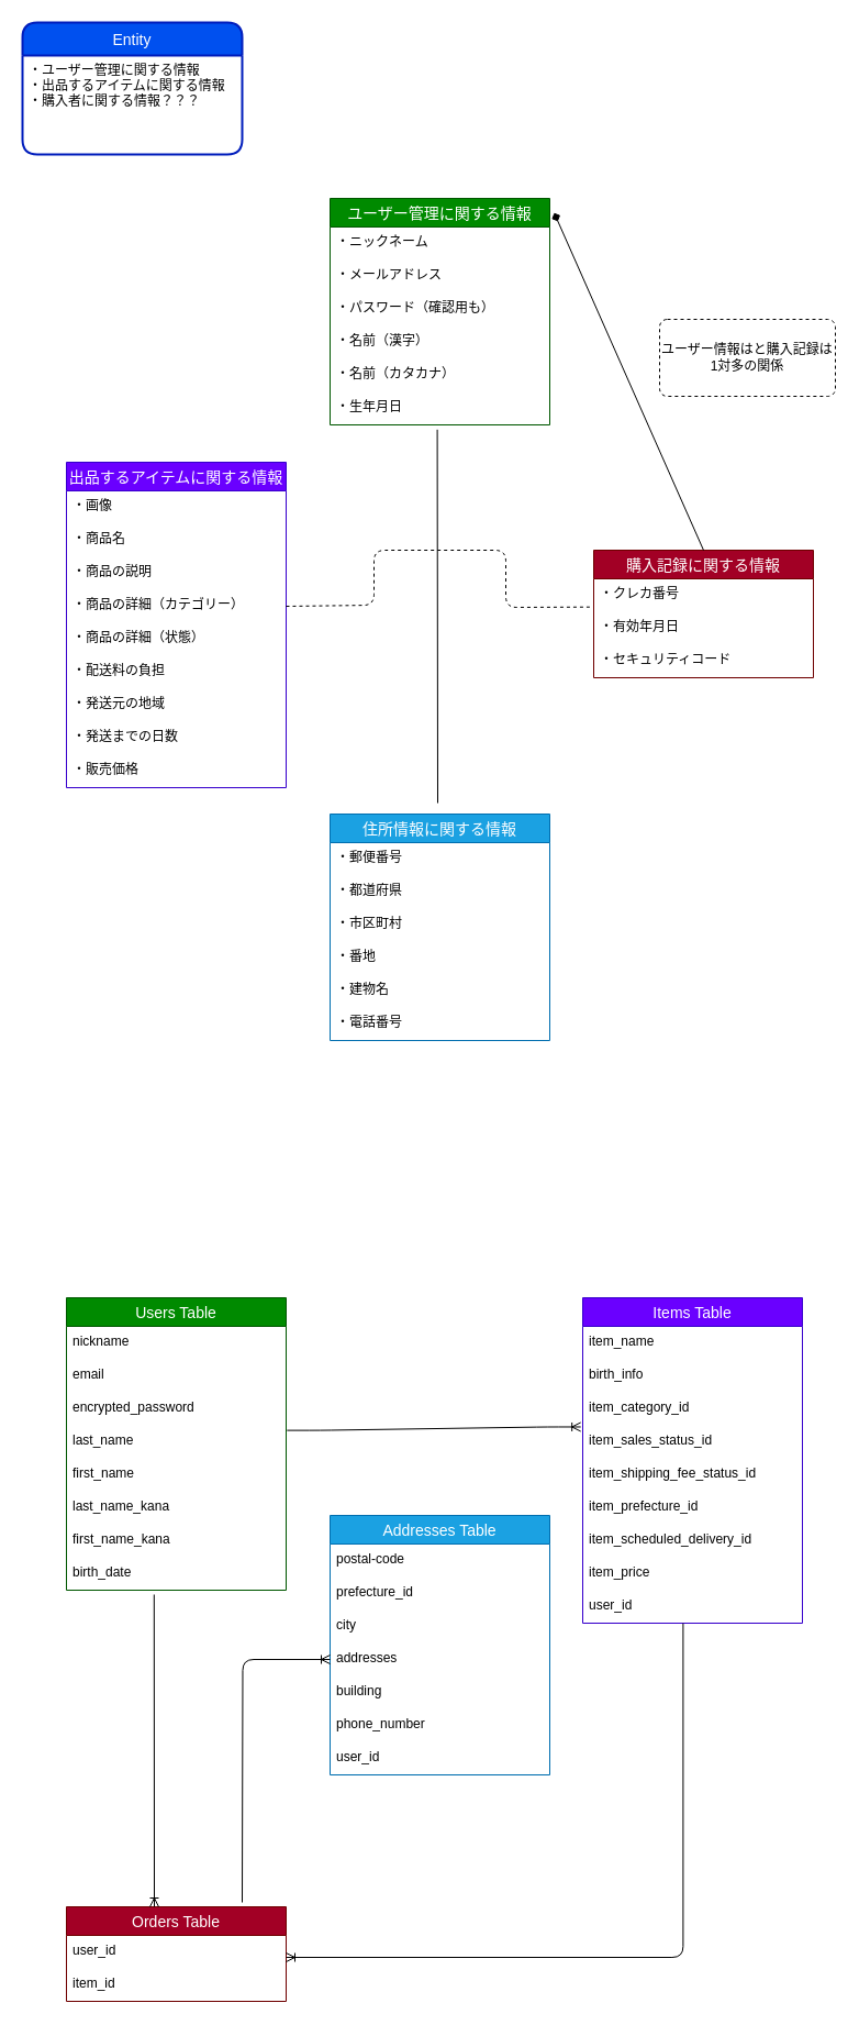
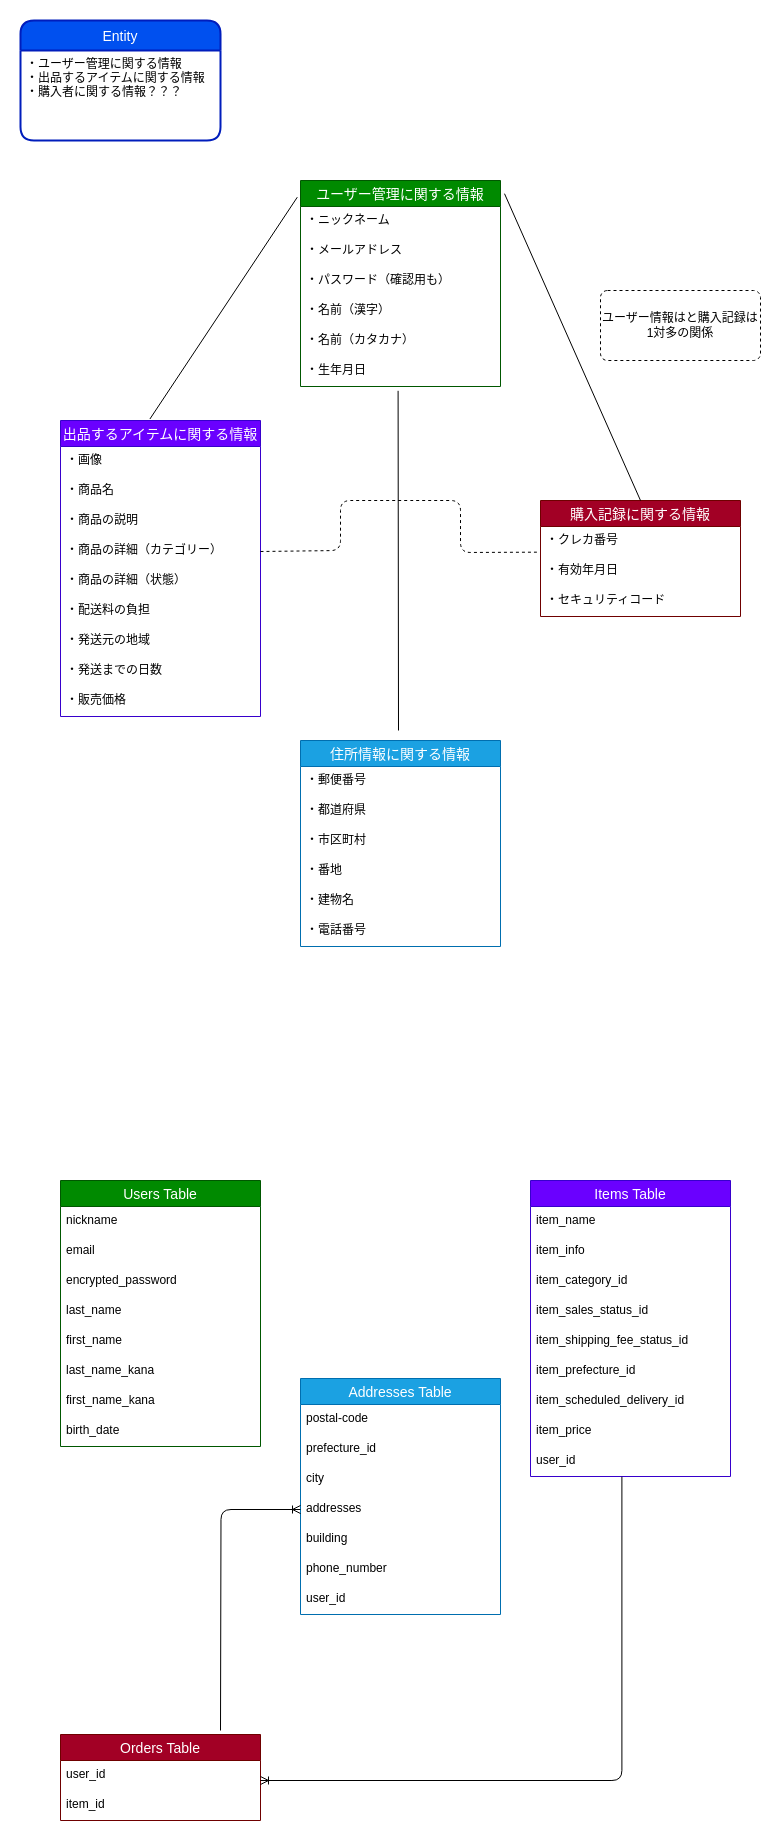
- <mxCell id="26" value="" style="endArrow=diamond;html=1;rounded=0;entryX=1.02;entryY=0.064;entryDx=0;entryDy=0;entryPerimeter=0;exitX=0.5;exitY=0;exitDx=0;exitDy=0;" edge="1" parent="1" source="21" target="4"><mxGeometry relative="1" as="geometry"><mxPoint x="159.4" y="428.52" as="sourcePoint" /><mxPoint x="306.8" y="206.686" as="targetPoint" /></mxGeometry></mxCell>
+ <mxCell id="26" value="" style="endArrow=none;html=1;rounded=0;entryX=1.02;entryY=0.064;entryDx=0;entryDy=0;entryPerimeter=0;exitX=0.5;exitY=0;exitDx=0;exitDy=0;" edge="1" parent="1" source="21" target="4"><mxGeometry relative="1" as="geometry"><mxPoint x="159.4" y="428.52" as="sourcePoint" /><mxPoint x="306.8" y="206.686" as="targetPoint" /></mxGeometry></mxCell>
+ <mxCell id="25" value="" style="endArrow=none;html=1;rounded=0;entryX=-0.016;entryY=0.081;entryDx=0;entryDy=0;entryPerimeter=0;exitX=0.447;exitY=-0.005;exitDx=0;exitDy=0;exitPerimeter=0;" edge="1" parent="1" source="11" target="4"><mxGeometry relative="1" as="geometry"><mxPoint x="150" y="370" as="sourcePoint" /><mxPoint x="310" y="370" as="targetPoint" /></mxGeometry></mxCell>
- <mxCell id="39" value="birth_info" style="text;strokeColor=none;fillColor=none;spacingLeft=4;spacingRight=4;overflow=hidden;rotatable=0;points=[[0,0.5],[1,0.5]];portConstraint=eastwest;fontSize=12;" vertex="1" parent="37"><mxGeometry y="56" width="200" height="30" as="geometry" /></mxCell>
+ <mxCell id="39" value="item_info" style="text;strokeColor=none;fillColor=none;spacingLeft=4;spacingRight=4;overflow=hidden;rotatable=0;points=[[0,0.5],[1,0.5]];portConstraint=eastwest;fontSize=12;" vertex="1" parent="37"><mxGeometry y="56" width="200" height="30" as="geometry" /></mxCell>
- <mxCell id="50" value="" style="edgeStyle=entityRelationEdgeStyle;fontSize=12;html=1;endArrow=ERoneToMany;exitX=1.004;exitY=0.154;exitDx=0;exitDy=0;entryX=-0.009;entryY=1.049;entryDx=0;entryDy=0;entryPerimeter=0;exitPerimeter=0;" edge="1" parent="1" source="32" target="40"><mxGeometry width="100" height="100" relative="1" as="geometry"><mxPoint x="320" y="1010" as="sourcePoint" /><mxPoint x="420" y="910" as="targetPoint" /></mxGeometry></mxCell>
- <mxCell id="68" value="" style="fontSize=12;html=1;endArrow=ERoneToMany;entryX=0.4;entryY=0;entryDx=0;entryDy=0;entryPerimeter=0;exitX=0.399;exitY=1.133;exitDx=0;exitDy=0;exitPerimeter=0;" edge="1" parent="1" source="36" target="47"><mxGeometry width="100" height="100" relative="1" as="geometry"><mxPoint x="140" y="1450" as="sourcePoint" /><mxPoint x="210" y="1410" as="targetPoint" /></mxGeometry></mxCell>
